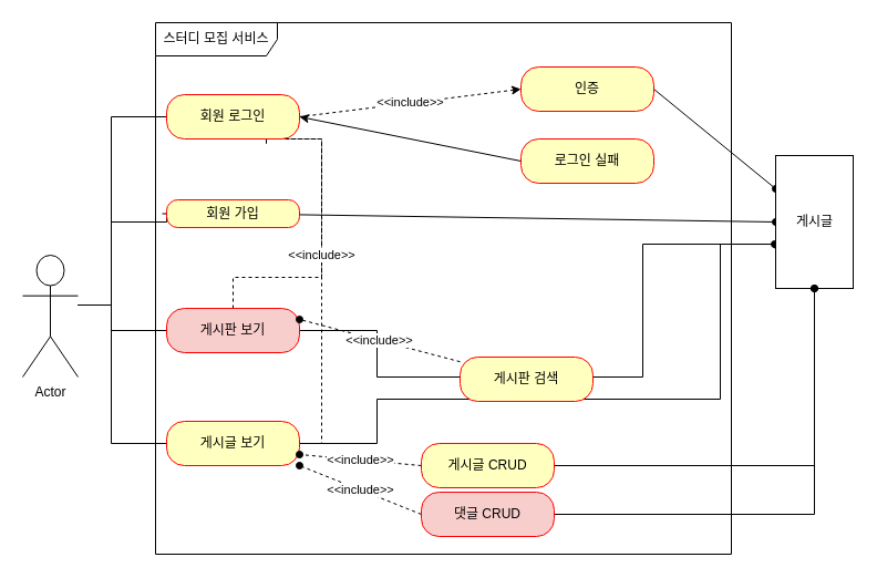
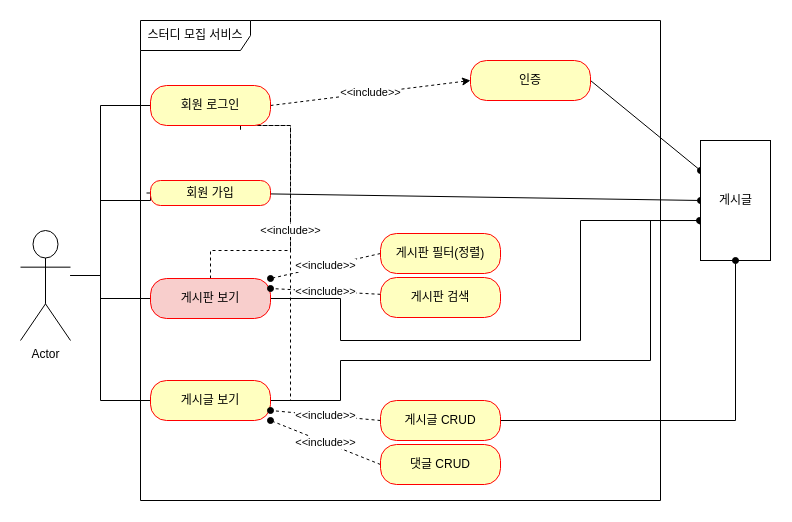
- <mxCell id="20" style="edgeStyle=none;rounded=0;orthogonalLoop=1;jettySize=auto;html=1;entryX=1;entryY=0.5;entryDx=0;entryDy=0;exitX=0;exitY=0.5;exitDx=0;exitDy=0;" edge="1" parent="1" source="21" target="17"><mxGeometry relative="1" as="geometry" /></mxCell>
- <mxCell id="21" value="로그인 실패" style="rounded=1;whiteSpace=wrap;html=1;arcSize=40;fontColor=#000000;fillColor=#ffffc0;strokeColor=#ff0000;" vertex="1" parent="1"><mxGeometry x="470" y="125" width="120" height="40" as="geometry" /></mxCell>
+ <mxCell id="24" value="게시판 필터(정렬)" style="rounded=1;whiteSpace=wrap;html=1;arcSize=40;fontColor=#000000;fillColor=#ffffc0;strokeColor=#ff0000;" vertex="1" parent="1"><mxGeometry x="380" y="233" width="120" height="40" as="geometry" /></mxCell>
+ <mxCell id="23" value="&amp;lt;&amp;lt;include&amp;gt;&amp;gt;" style="rounded=0;orthogonalLoop=1;jettySize=auto;html=1;entryX=1;entryY=0;entryDx=0;entryDy=0;endArrow=oval;endFill=1;dashed=1;exitX=0;exitY=0.5;exitDx=0;exitDy=0;" edge="1" parent="1" source="24" target="12"><mxGeometry relative="1" as="geometry" /></mxCell>
- <mxCell id="26" value="게시판 검색" style="rounded=1;whiteSpace=wrap;html=1;arcSize=40;fontColor=#000000;fillColor=#ffffc0;strokeColor=#ff0000;" vertex="1" parent="1"><mxGeometry x="415" y="322" width="120" height="40" as="geometry" /></mxCell>
+ <mxCell id="26" value="게시판 검색" style="rounded=1;whiteSpace=wrap;html=1;arcSize=40;fontColor=#000000;fillColor=#ffffc0;strokeColor=#ff0000;" vertex="1" parent="1"><mxGeometry x="380" y="277" width="120" height="40" as="geometry" /></mxCell>
- <mxCell id="32" value="댓글 CRUD" style="rounded=1;whiteSpace=wrap;html=1;arcSize=40;fontColor=#000000;fillColor=#f8cecc;strokeColor=#ff0000;" vertex="1" parent="1"><mxGeometry x="380" y="444" width="120" height="40" as="geometry" /></mxCell>
+ <mxCell id="32" value="댓글 CRUD" style="rounded=1;whiteSpace=wrap;html=1;arcSize=40;fontColor=#000000;fillColor=#ffffc0;strokeColor=#ff0000;" vertex="1" parent="1"><mxGeometry x="380" y="444" width="120" height="40" as="geometry" /></mxCell>
- <mxCell id="30" style="edgeStyle=orthogonalEdgeStyle;rounded=0;orthogonalLoop=1;jettySize=auto;html=1;entryX=0.5;entryY=1;entryDx=0;entryDy=0;endArrow=oval;endFill=1;" edge="1" parent="1" source="32" target="22"><mxGeometry relative="1" as="geometry" /></mxCell>
